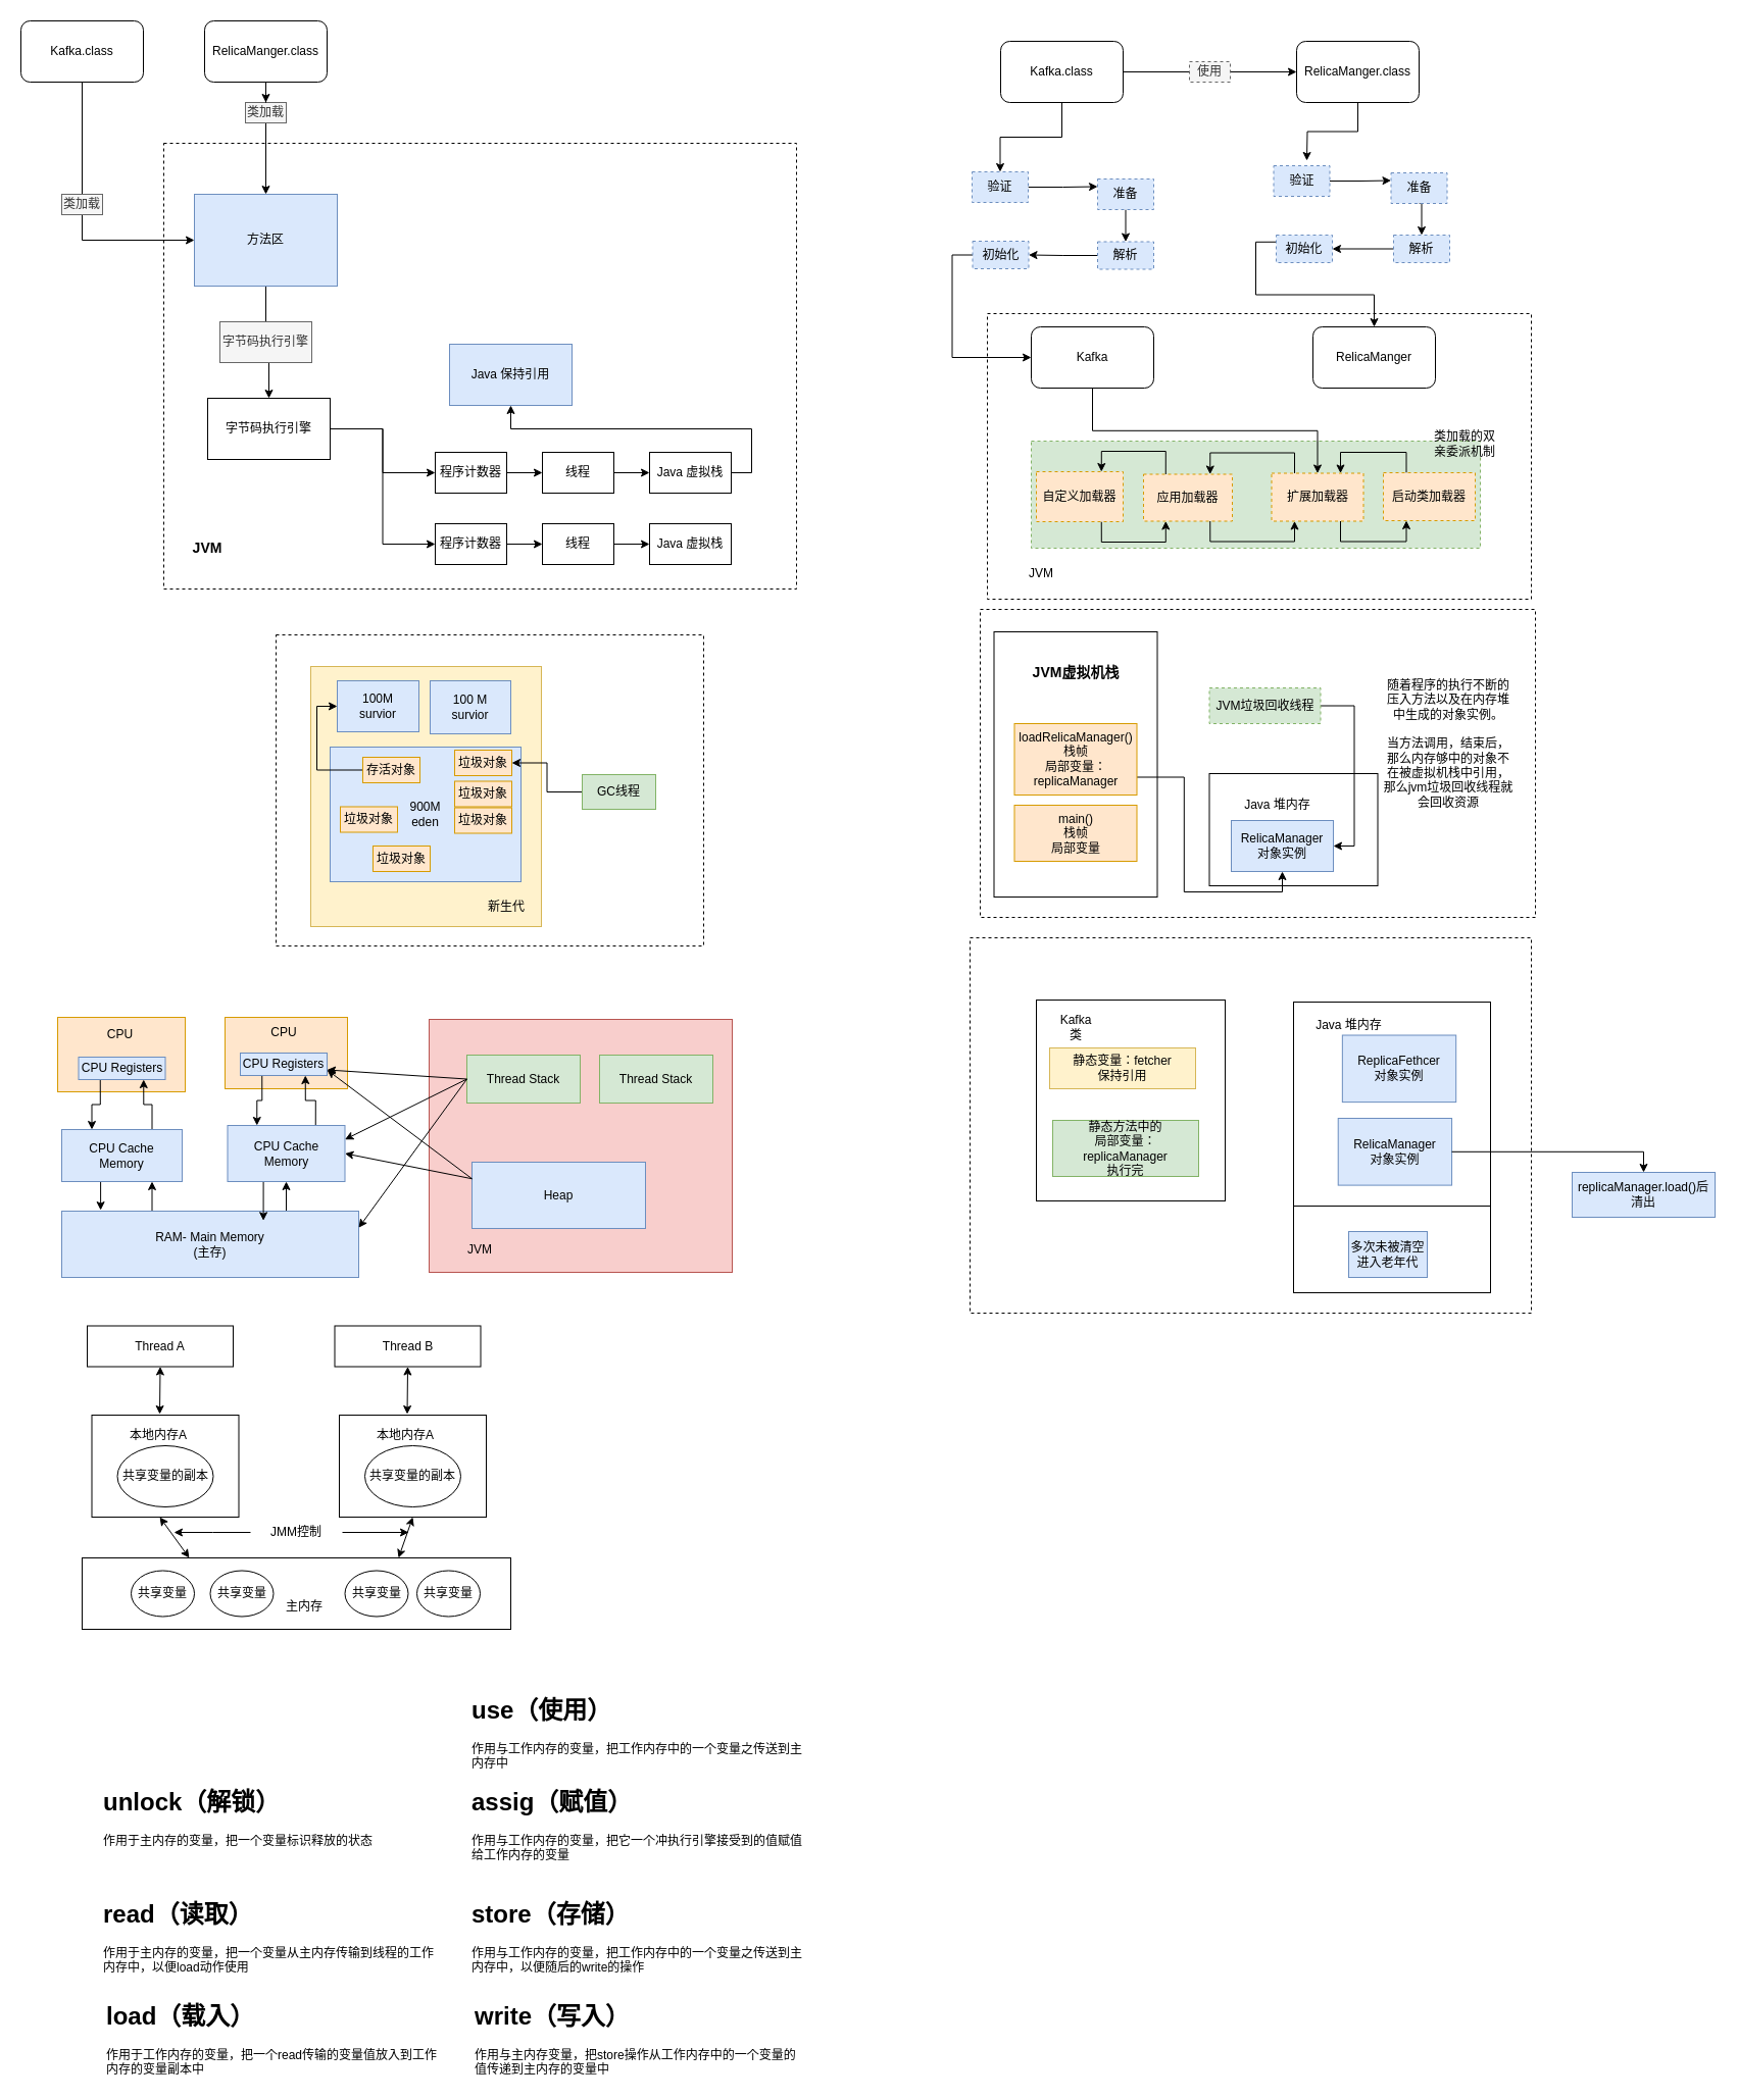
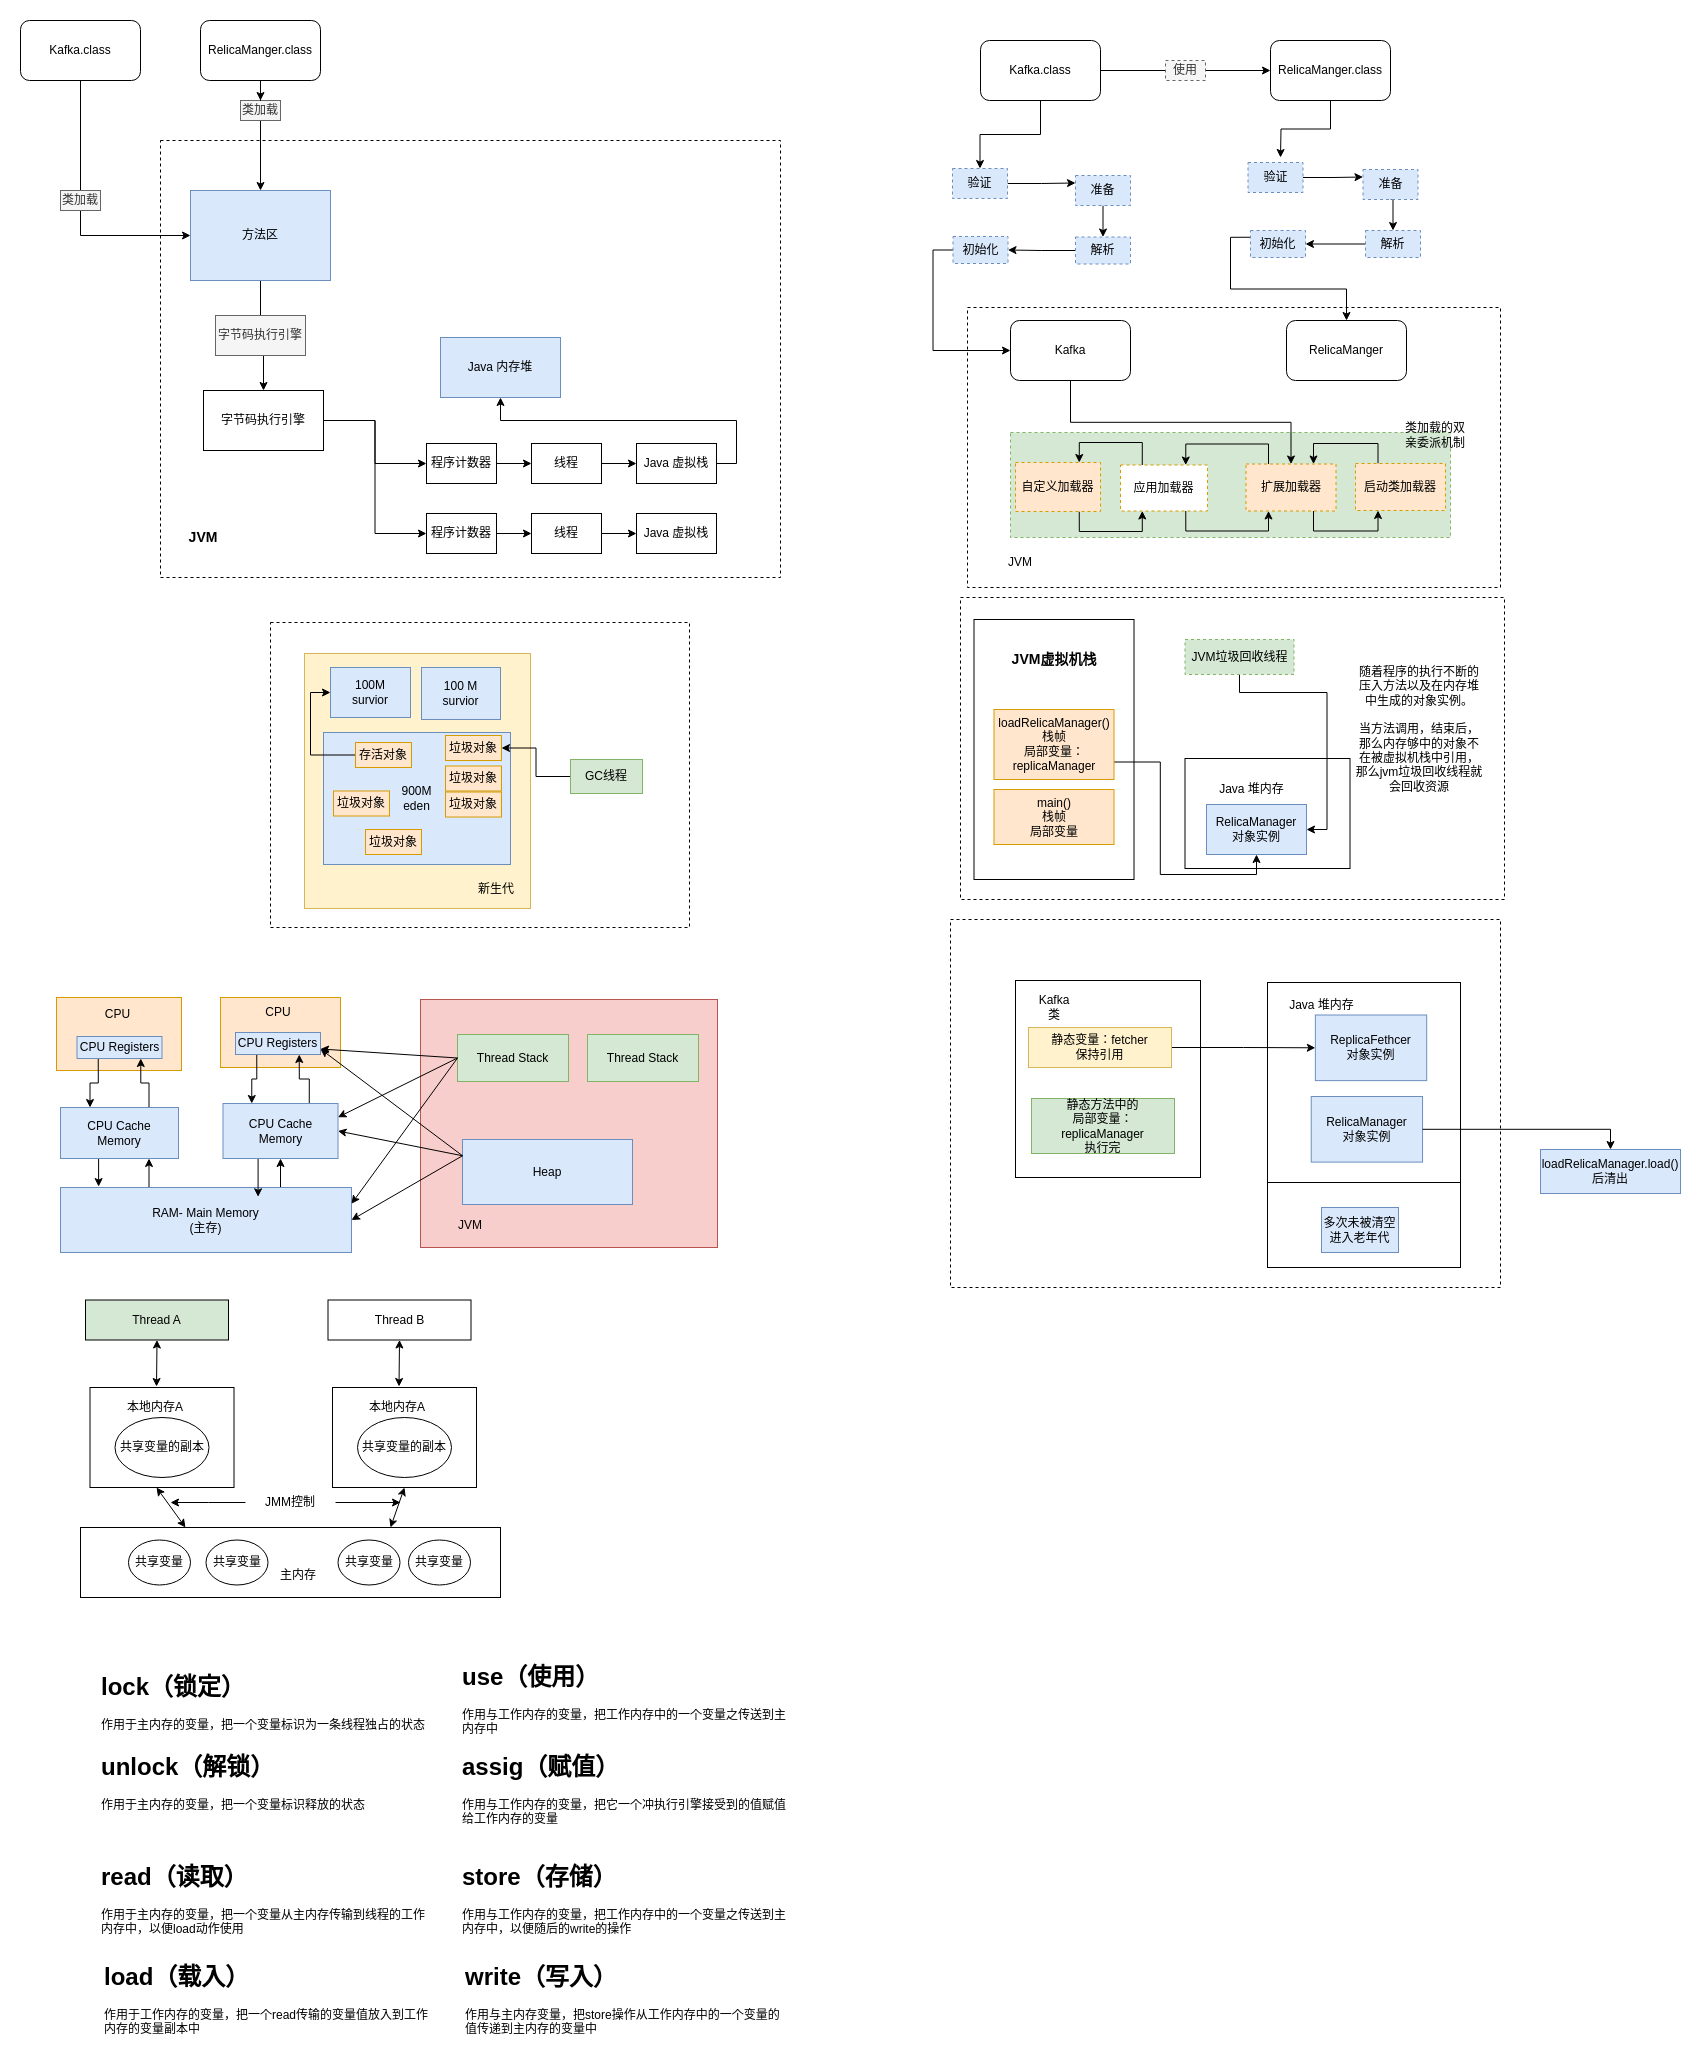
- <mxCell id="32" value="Java 保持引用" style="rounded=0;whiteSpace=wrap;html=1;fillColor=#dae8fc;strokeColor=#6c8ebf;" parent="1" vertex="1"><mxGeometry x="440" y="337" width="120" height="60" as="geometry" /></mxCell>
+ <mxCell id="32" value="Java 内存堆" style="rounded=0;whiteSpace=wrap;html=1;fillColor=#dae8fc;strokeColor=#6c8ebf;" parent="1" vertex="1"><mxGeometry x="440" y="337" width="120" height="60" as="geometry" /></mxCell>
- <mxCell id="77" value="应用加载器" style="rounded=0;whiteSpace=wrap;html=1;dashed=1;fillColor=#ffe6cc;strokeColor=#d79b00;" parent="1" vertex="1"><mxGeometry x="1120" y="464.5" width="87" height="46" as="geometry" /></mxCell>
+ <mxCell id="77" value="应用加载器" style="rounded=0;whiteSpace=wrap;html=1;dashed=1;fillColor=#ffffff;strokeColor=#d79b00;" parent="1" vertex="1"><mxGeometry x="1120" y="464.5" width="87" height="46" as="geometry" /></mxCell>
- <mxCell id="46" value="JVM垃圾回收线程" style="text;html=1;strokeColor=#82b366;fillColor=#d5e8d4;align=center;verticalAlign=middle;whiteSpace=wrap;rounded=0;dashed=1;" parent="1" vertex="1"><mxGeometry x="1184.5" y="674" width="109" height="35" as="geometry" /></mxCell>
+ <mxCell id="46" value="JVM垃圾回收线程" style="text;html=1;strokeColor=#82b366;fillColor=#d5e8d4;align=center;verticalAlign=middle;whiteSpace=wrap;rounded=0;dashed=1;" parent="1" vertex="1"><mxGeometry x="1184.5" y="639" width="109" height="35" as="geometry" /></mxCell>
+ <mxCell id="85" style="edgeStyle=orthogonalEdgeStyle;rounded=0;orthogonalLoop=1;jettySize=auto;html=1;exitX=1;exitY=0.5;exitDx=0;exitDy=0;" parent="1" source="86" target="91" edge="1"><mxGeometry relative="1" as="geometry" /></mxCell>
- <mxCell id="93" value="replicaManager.load()后清出" style="text;html=1;strokeColor=#6c8ebf;fillColor=#dae8fc;align=center;verticalAlign=middle;whiteSpace=wrap;rounded=0;" parent="1" vertex="1"><mxGeometry x="1540" y="1149" width="140" height="44" as="geometry" /></mxCell>
+ <mxCell id="93" value="loadRelicaManager.load()后清出" style="text;html=1;strokeColor=#6c8ebf;fillColor=#dae8fc;align=center;verticalAlign=middle;whiteSpace=wrap;rounded=0;" parent="1" vertex="1"><mxGeometry x="1540" y="1149" width="140" height="44" as="geometry" /></mxCell>
+ <mxCell id="137" value="" style="endArrow=classic;html=1;exitX=0;exitY=0.25;exitDx=0;exitDy=0;entryX=1;entryY=0.5;entryDx=0;entryDy=0;" edge="1" parent="1" source="130" target="121"><mxGeometry width="50" height="50" relative="1" as="geometry"><mxPoint x="350" y="1307" as="sourcePoint" /><mxPoint x="400" y="1257" as="targetPoint" /></mxGeometry></mxCell>
- <mxCell id="139" value="Thread A" style="rounded=0;whiteSpace=wrap;html=1;" vertex="1" parent="1"><mxGeometry x="85" y="1299.5" width="143" height="40" as="geometry" /></mxCell>
+ <mxCell id="139" value="Thread A" style="rounded=0;whiteSpace=wrap;html=1;fillColor=#d5e8d4;" vertex="1" parent="1"><mxGeometry x="85" y="1299.5" width="143" height="40" as="geometry" /></mxCell>
+ <mxCell id="162" value="&lt;h1&gt;lock（锁定）&lt;/h1&gt;&lt;p&gt;作用于主内存的变量，把一个变量标识为一条线程独占的状态&lt;/p&gt;" style="text;html=1;strokeColor=none;fillColor=none;spacing=5;spacingTop=-20;whiteSpace=wrap;overflow=hidden;rounded=0;" vertex="1" parent="1"><mxGeometry x="96" y="1667" width="334" height="70" as="geometry" /></mxCell>
